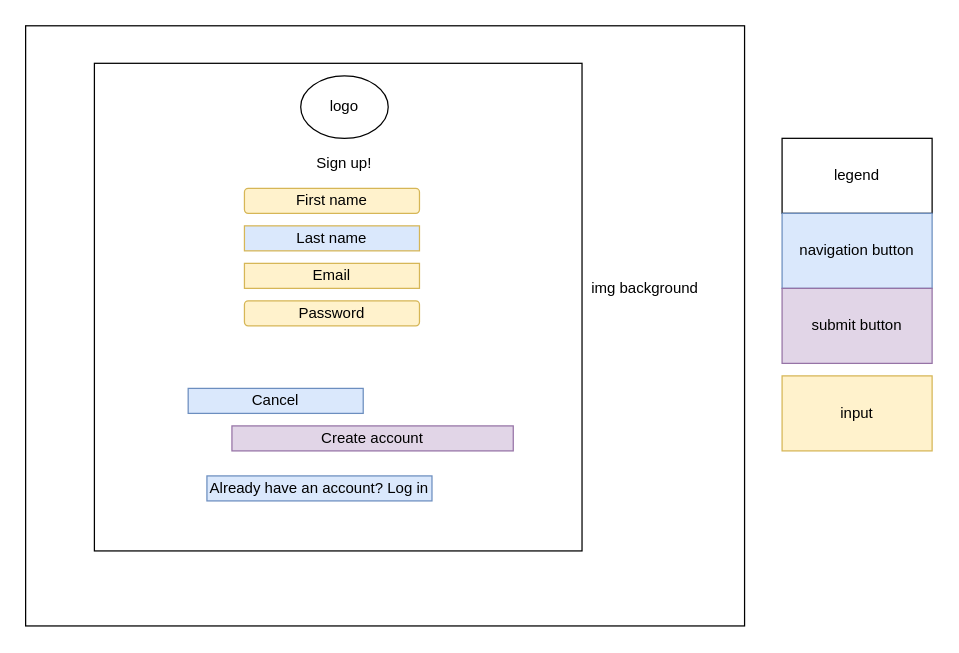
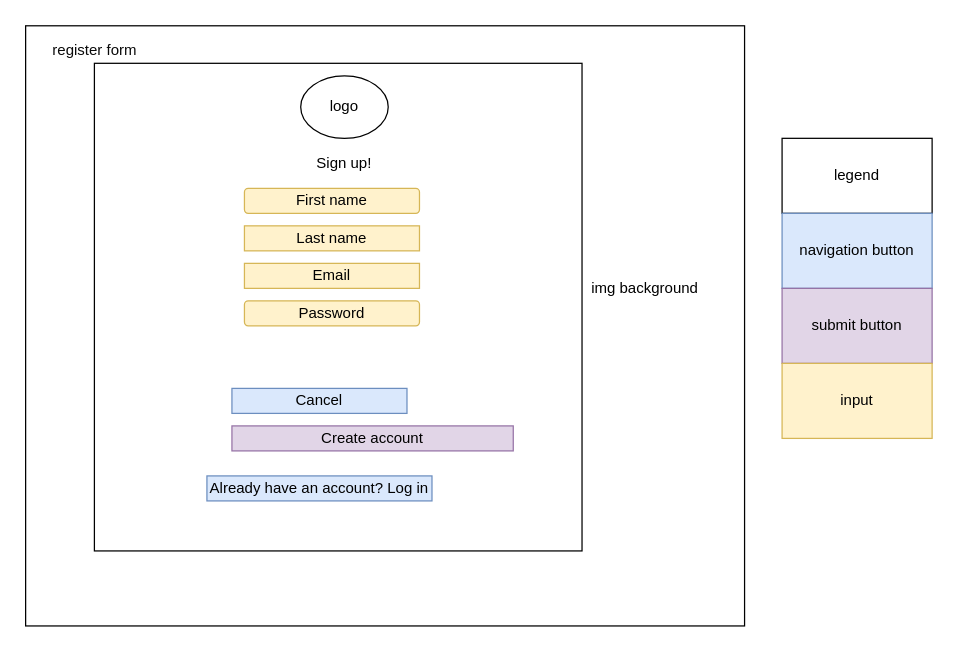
+ <mxCell id="8" value="&lt;font color=&quot;#0a0a0a&quot;&gt;register form&lt;/font&gt;" style="text;html=1;align=center;verticalAlign=middle;resizable=0;points=[];autosize=1;strokeColor=none;fontColor=#D9D9D9;" parent="1" vertex="1"><mxGeometry x="35" y="30" width="80" height="20" as="geometry" /></mxCell>
- <mxCell id="5" value="Last name" style="rounded=0;whiteSpace=wrap;html=1;fillColor=#dae8fc;strokeColor=#d6b656;" parent="1" vertex="1"><mxGeometry x="195" y="180" width="140" height="20" as="geometry" /></mxCell>
+ <mxCell id="5" value="Last name" style="rounded=0;whiteSpace=wrap;html=1;fillColor=#fff2cc;strokeColor=#d6b656;" parent="1" vertex="1"><mxGeometry x="195" y="180" width="140" height="20" as="geometry" /></mxCell>
- <mxCell id="14" value="Cancel" style="rounded=0;whiteSpace=wrap;html=1;fillColor=#dae8fc;strokeColor=#6c8ebf;" parent="1" vertex="1"><mxGeometry x="150" y="310" width="140" height="20" as="geometry" /></mxCell>
+ <mxCell id="14" value="Cancel" style="rounded=0;whiteSpace=wrap;html=1;fillColor=#dae8fc;strokeColor=#6c8ebf;" parent="1" vertex="1"><mxGeometry x="185" y="310" width="140" height="20" as="geometry" /></mxCell>
- <mxCell id="18" value="input" style="rounded=0;whiteSpace=wrap;html=1;fillColor=#fff2cc;strokeColor=#d6b656;" vertex="1" parent="1"><mxGeometry x="625" y="300" width="120" height="60" as="geometry" /></mxCell>
+ <mxCell id="18" value="input" style="rounded=0;whiteSpace=wrap;html=1;fillColor=#fff2cc;strokeColor=#d6b656;" vertex="1" parent="1"><mxGeometry x="625" y="290" width="120" height="60" as="geometry" /></mxCell>
